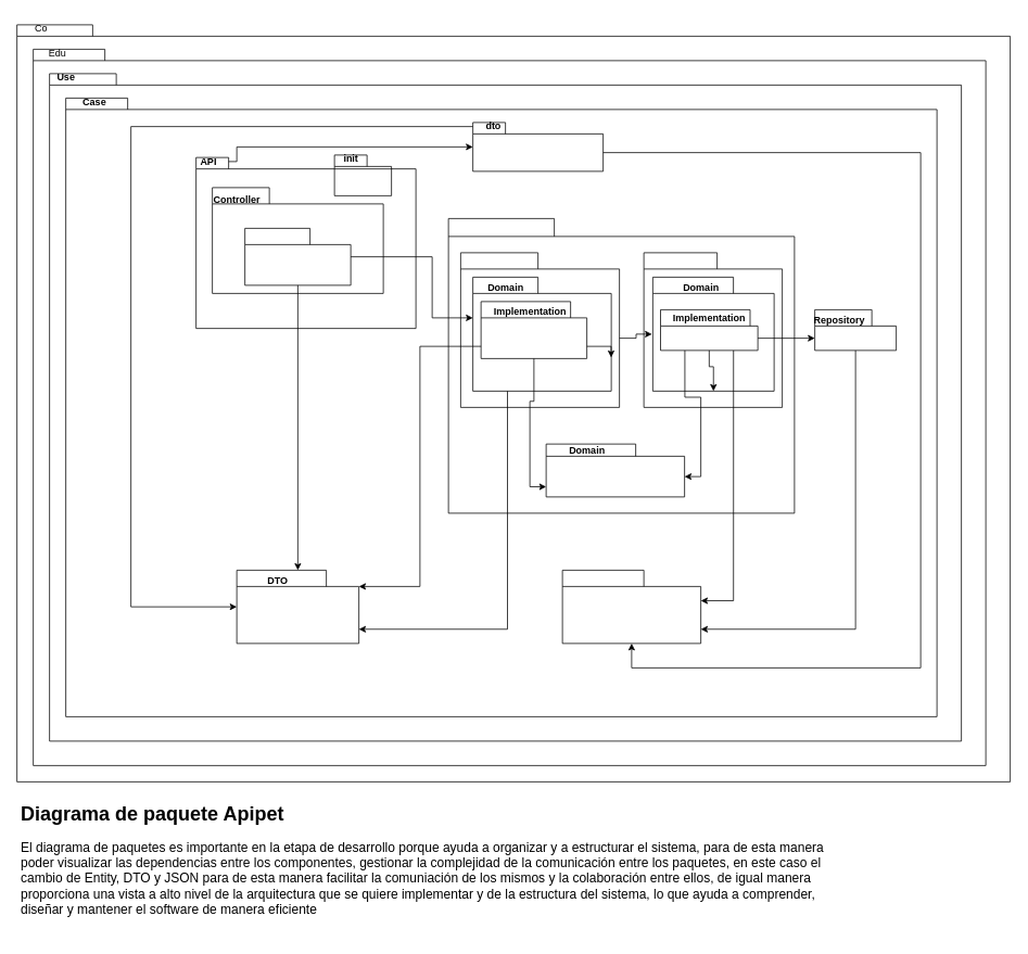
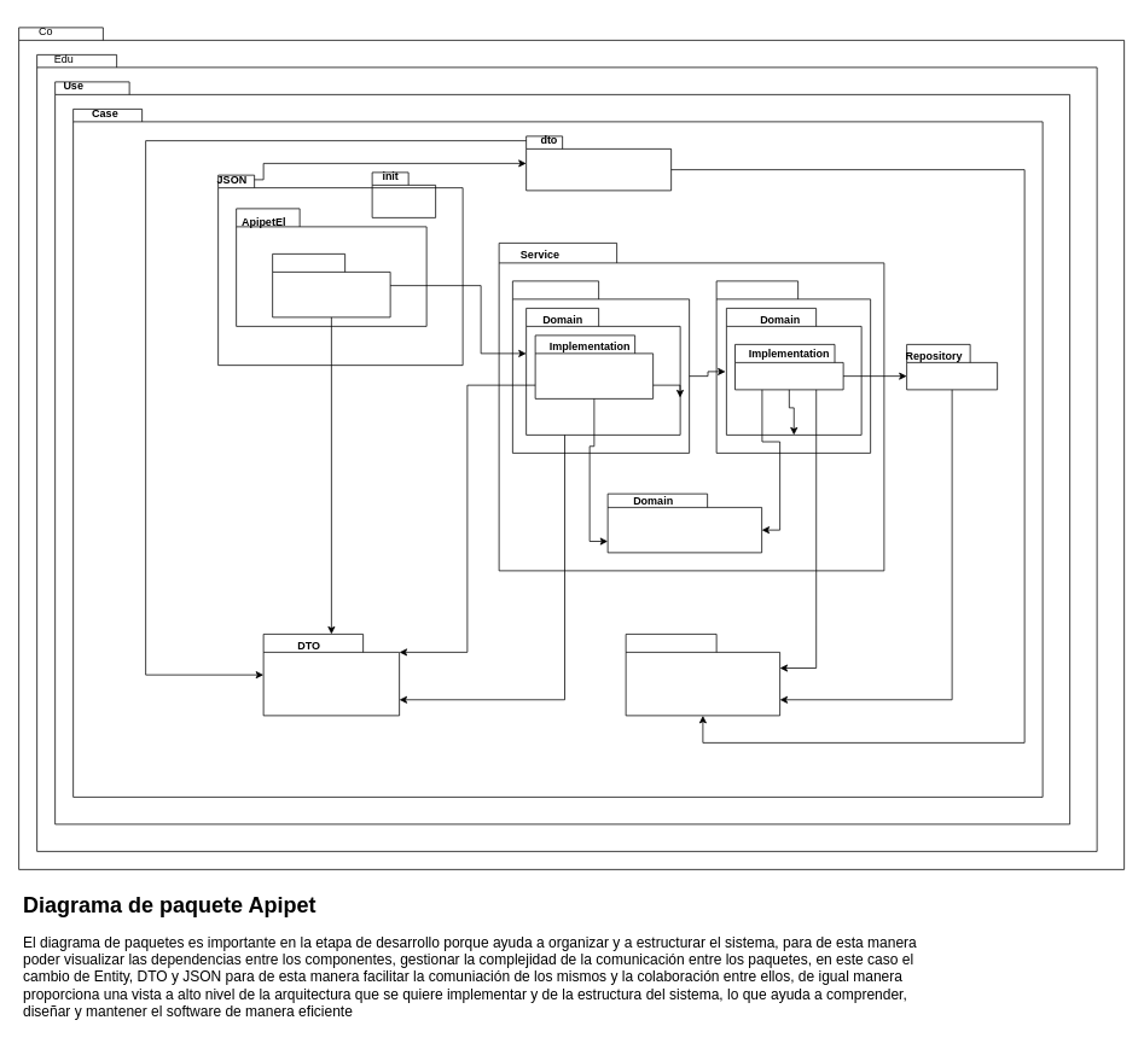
- <mxCell id="16" value="API" style="text;align=center;fontStyle=1;verticalAlign=middle;spacingLeft=3;spacingRight=3;strokeColor=none;rotatable=0;points=[[0,0.5],[1,0.5]];portConstraint=eastwest;html=1;" vertex="1" parent="1"><mxGeometry x="230" y="193" width="50" height="10" as="geometry" /></mxCell>
+ <mxCell id="16" value="JSON" style="text;align=center;fontStyle=1;verticalAlign=middle;spacingLeft=3;spacingRight=3;strokeColor=none;rotatable=0;points=[[0,0.5],[1,0.5]];portConstraint=eastwest;html=1;" vertex="1" parent="1"><mxGeometry x="230" y="193" width="50" height="10" as="geometry" /></mxCell>
- <mxCell id="20" value="Controller" style="text;align=center;fontStyle=1;verticalAlign=middle;spacingLeft=3;spacingRight=3;strokeColor=none;rotatable=0;points=[[0,0.5],[1,0.5]];portConstraint=eastwest;html=1;" vertex="1" parent="1"><mxGeometry x="270" y="240" width="40" height="10" as="geometry" /></mxCell>
+ <mxCell id="20" value="ApipetEl" style="text;align=center;fontStyle=1;verticalAlign=middle;spacingLeft=3;spacingRight=3;strokeColor=none;rotatable=0;points=[[0,0.5],[1,0.5]];portConstraint=eastwest;html=1;" vertex="1" parent="1"><mxGeometry x="270" y="240" width="40" height="10" as="geometry" /></mxCell>
+ <mxCell id="30" value="Service" style="text;align=center;fontStyle=1;verticalAlign=middle;spacingLeft=3;spacingRight=3;strokeColor=none;rotatable=0;points=[[0,0.5],[1,0.5]];portConstraint=eastwest;html=1;" vertex="1" parent="1"><mxGeometry x="555" y="268" width="80" height="26" as="geometry" /></mxCell>
